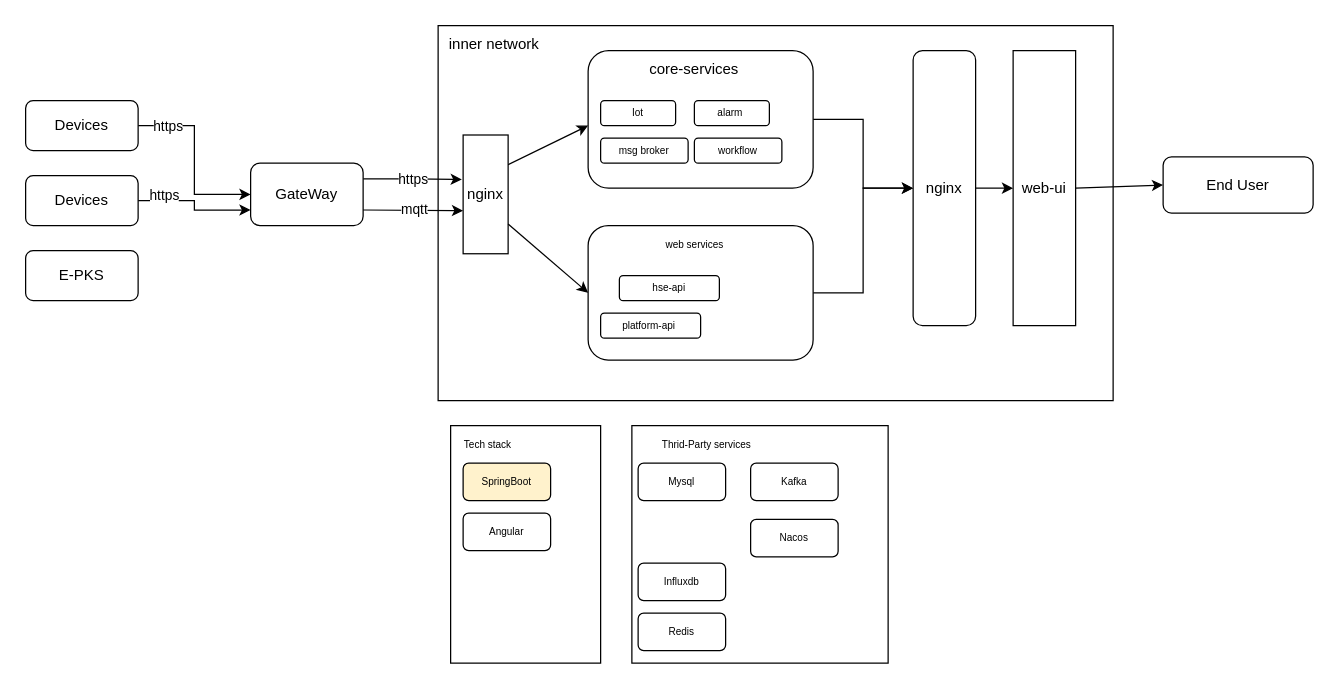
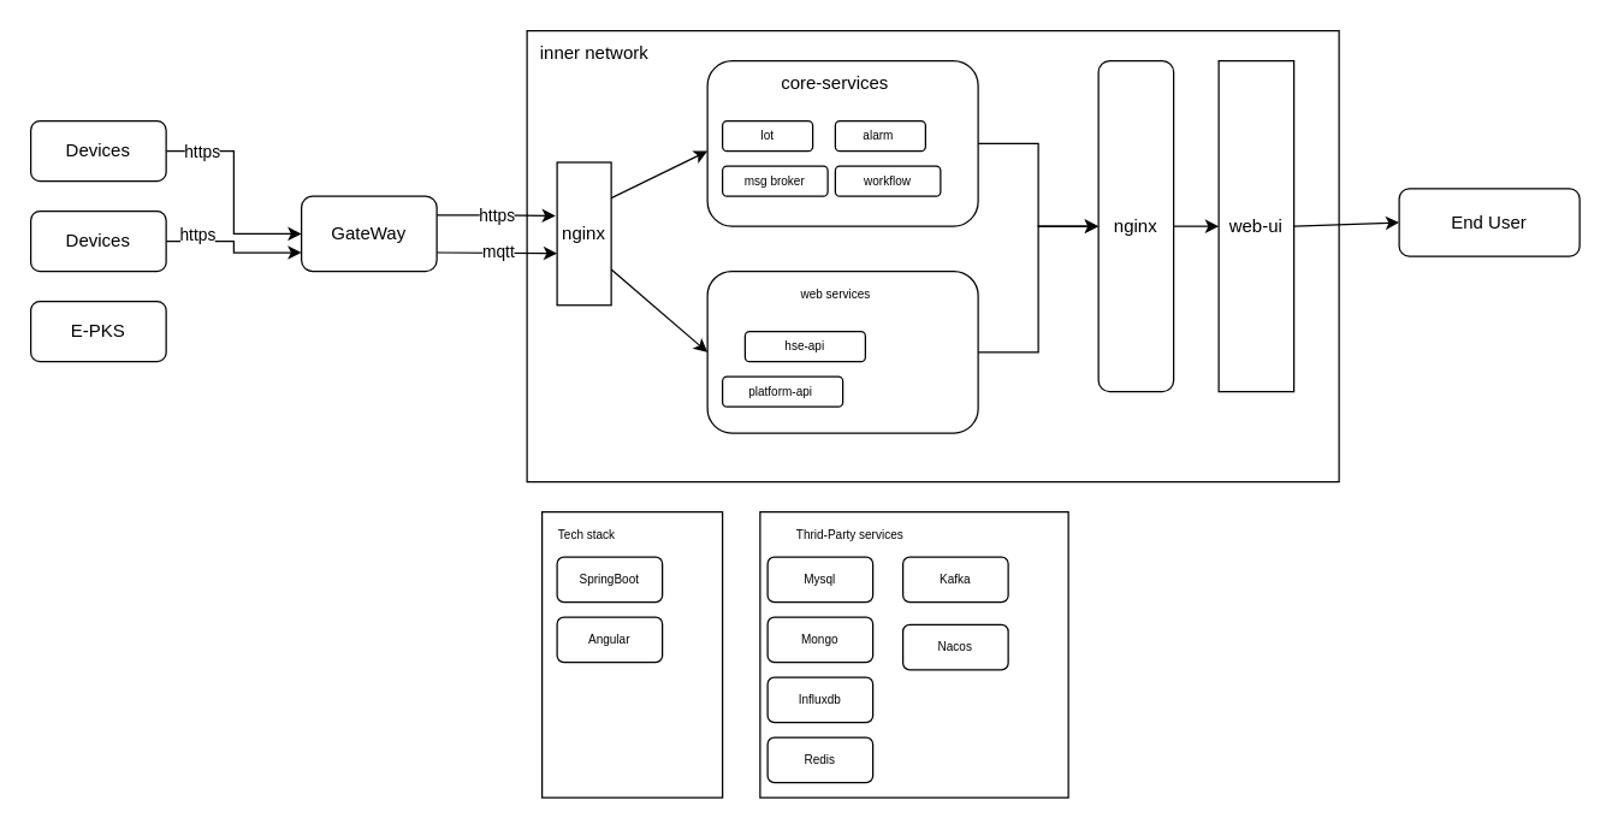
- <mxCell id="39" value="SpringBoot" style="rounded=1;whiteSpace=wrap;html=1;fontSize=8;fillColor=#fff2cc;" vertex="1" parent="1"><mxGeometry x="370" y="370" width="70" height="30" as="geometry" /></mxCell>
+ <mxCell id="39" value="SpringBoot" style="rounded=1;whiteSpace=wrap;html=1;fontSize=8;" vertex="1" parent="1"><mxGeometry x="370" y="370" width="70" height="30" as="geometry" /></mxCell>
+ <mxCell id="43" value="Mongo" style="rounded=1;whiteSpace=wrap;html=1;fontSize=8;" vertex="1" parent="1"><mxGeometry x="510" y="410" width="70" height="30" as="geometry" /></mxCell>
